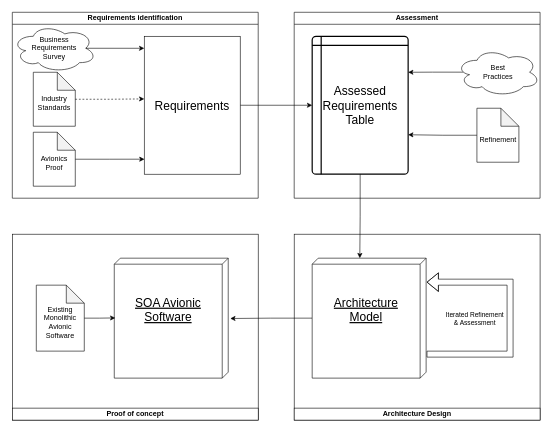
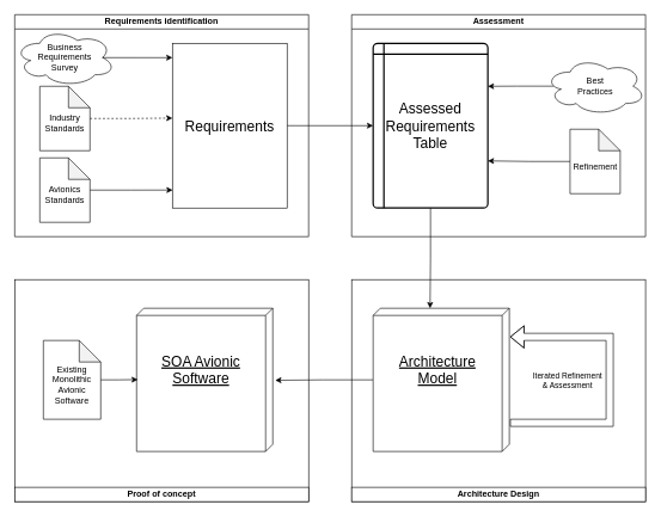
- <mxCell id="5" value="&lt;div&gt;&lt;br&gt;&lt;/div&gt;&lt;div&gt;Avionics&lt;/div&gt;Proof" style="shape=note;whiteSpace=wrap;html=1;backgroundOutline=1;darkOpacity=0.05;" parent="2" vertex="1"><mxGeometry x="35" y="200" width="70" height="90" as="geometry" /></mxCell>
+ <mxCell id="5" value="&lt;div&gt;&lt;br&gt;&lt;/div&gt;&lt;div&gt;Avionics&lt;/div&gt;Standards" style="shape=note;whiteSpace=wrap;html=1;backgroundOutline=1;darkOpacity=0.05;" parent="2" vertex="1"><mxGeometry x="35" y="200" width="70" height="90" as="geometry" /></mxCell>
